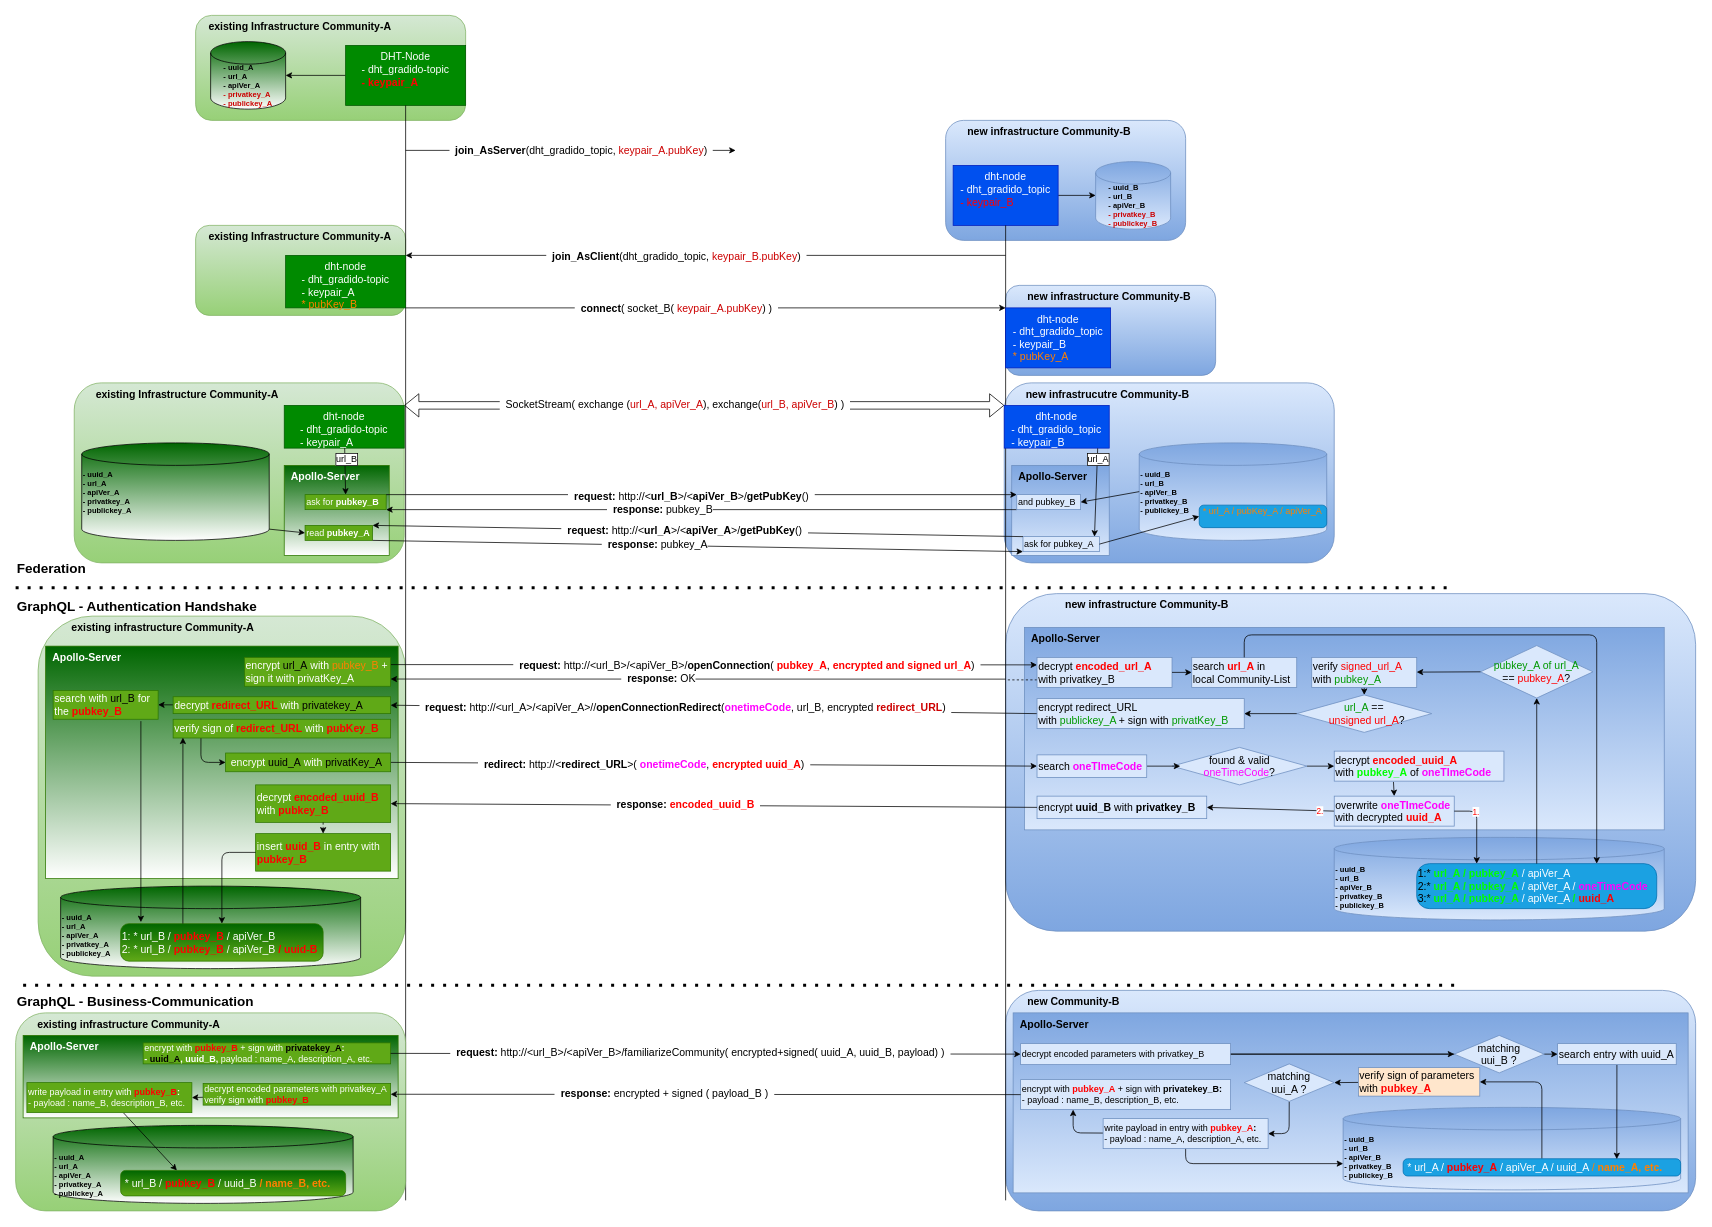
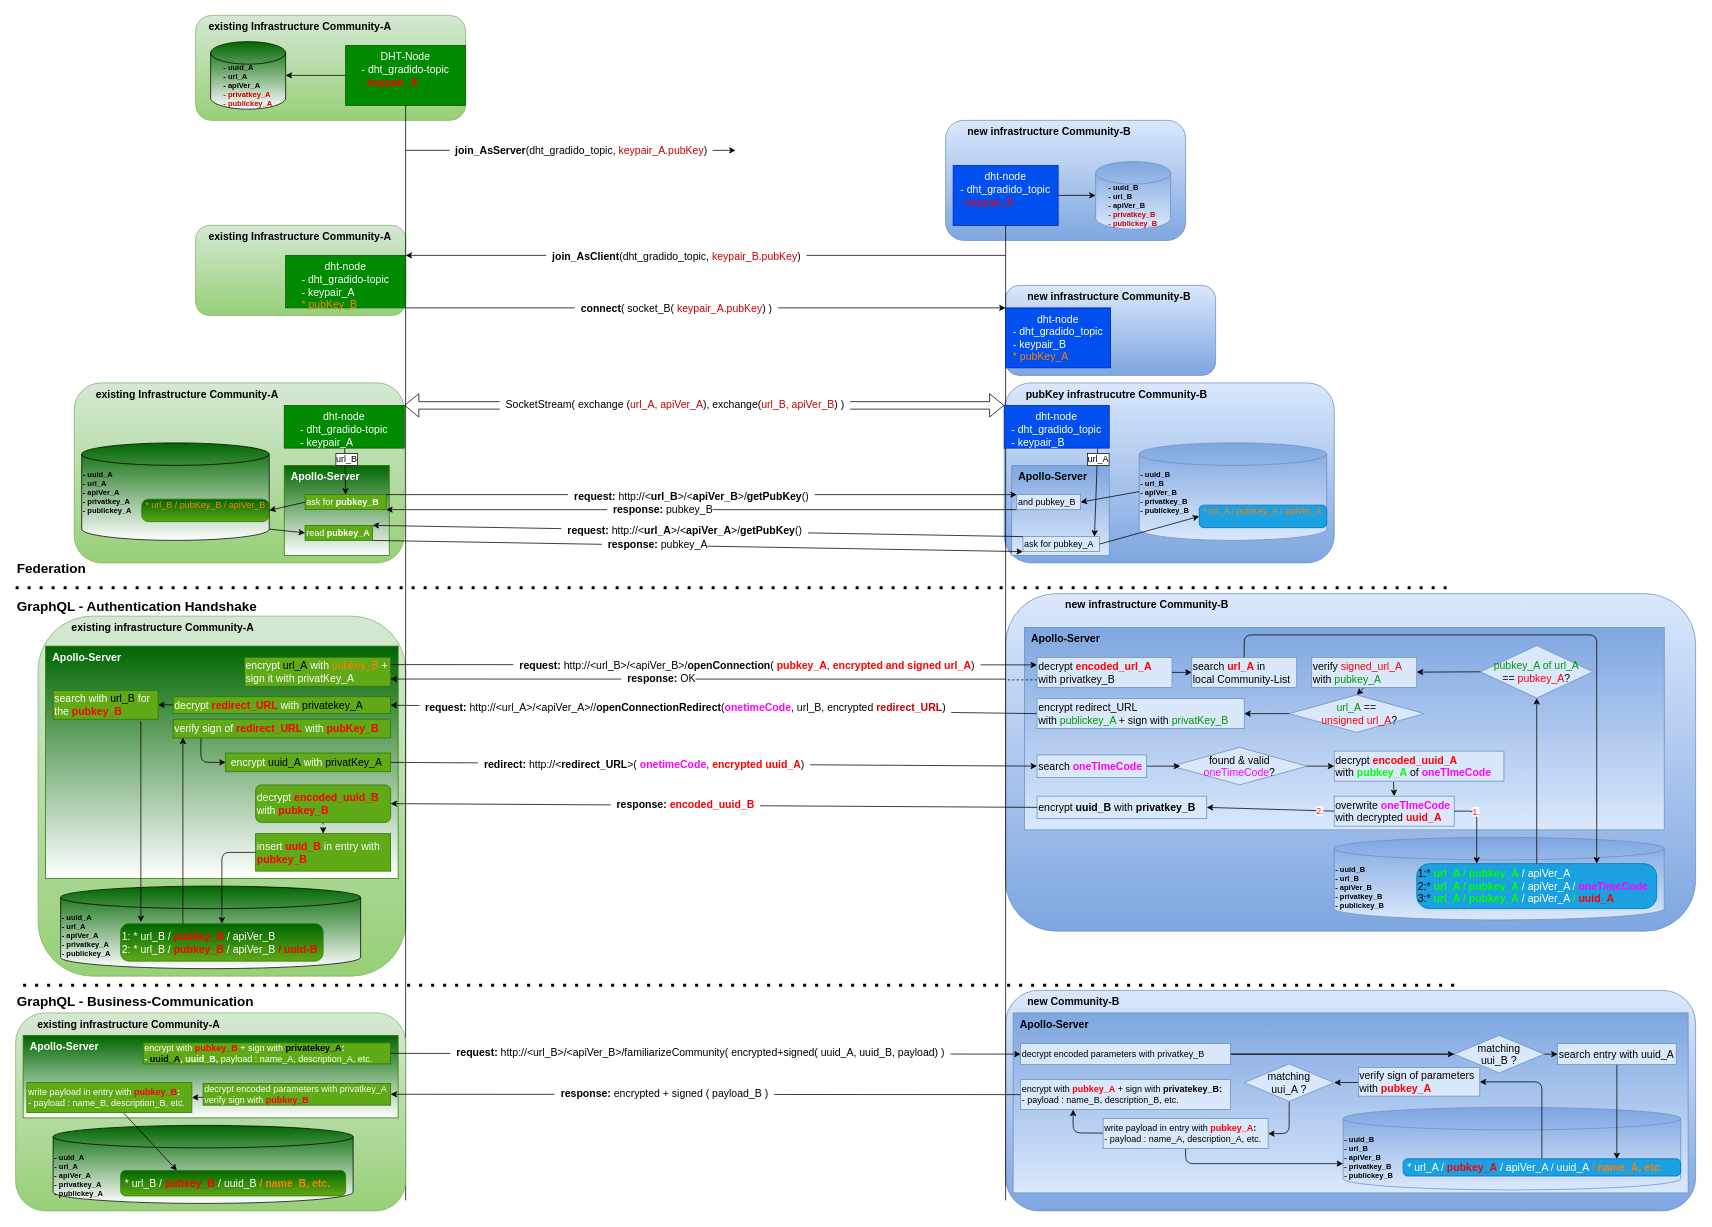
- <mxCell id="10" value="&lt;div&gt;&lt;span&gt;&amp;nbsp; &amp;nbsp; &amp;nbsp; &amp;nbsp;new infrastrucutre Community-B&lt;/span&gt;&lt;/div&gt;" style="rounded=1;whiteSpace=wrap;html=1;verticalAlign=top;fontStyle=1;fontSize=14;align=left;fillColor=#dae8fc;strokeColor=#6c8ebf;gradientColor=#7ea6e0;" parent="1" vertex="1"><mxGeometry x="1338.14" y="510" width="440" height="240" as="geometry" /></mxCell>
+ <mxCell id="10" value="&lt;div&gt;&lt;span&gt;&amp;nbsp; &amp;nbsp; &amp;nbsp; &amp;nbsp;pubKey infrastrucutre Community-B&lt;/span&gt;&lt;/div&gt;" style="rounded=1;whiteSpace=wrap;html=1;verticalAlign=top;fontStyle=1;fontSize=14;align=left;fillColor=#dae8fc;strokeColor=#6c8ebf;gradientColor=#7ea6e0;" parent="1" vertex="1"><mxGeometry x="1338.14" y="510" width="440" height="240" as="geometry" /></mxCell>
+ <mxCell id="147" value="" style="endArrow=classic;html=1;fontSize=14;exitX=0;exitY=0.5;exitDx=0;exitDy=0;startArrow=none;entryX=1;entryY=0.5;entryDx=0;entryDy=0;" parent="1" source="132" target="83" edge="1"><mxGeometry width="50" height="50" relative="1" as="geometry"><mxPoint x="598.14" y="673" as="sourcePoint" /><mxPoint x="218.14" y="632" as="targetPoint" /></mxGeometry></mxCell>
+ <mxCell id="83" value="&lt;font color=&quot;#ff8000&quot; style=&quot;font-size: 12px;&quot;&gt;&amp;nbsp;* url_B / pubKey_B / apiVer_B&lt;br style=&quot;font-size: 12px;&quot;&gt;&lt;br style=&quot;font-size: 12px;&quot;&gt;&lt;/font&gt;" style="rounded=1;whiteSpace=wrap;html=1;fontSize=12;fillColor=#60a917;fontColor=#ffffff;strokeColor=#2D7600;align=left;arcSize=30;gradientColor=#006600;gradientDirection=north;" parent="1" vertex="1"><mxGeometry x="188.14" y="665" width="170" height="30" as="geometry" /></mxCell>
- <mxCell id="48" value="&lt;font color=&quot;#009900&quot;&gt;url_A&lt;/font&gt;&lt;font color=&quot;#00ff00&quot;&gt;&amp;nbsp;&lt;/font&gt;==&lt;br&gt;&amp;nbsp;&amp;nbsp;&lt;font color=&quot;#ff0000&quot;&gt;unsigned url_A&lt;/font&gt;?" style="rhombus;whiteSpace=wrap;html=1;fontSize=14;fillColor=#dae8fc;strokeColor=#6c8ebf;" parent="1" vertex="1"><mxGeometry x="1728.14" y="926" width="180" height="50" as="geometry" /></mxCell>
+ <mxCell id="48" value="&lt;font color=&quot;#009900&quot;&gt;url_A&lt;/font&gt;&lt;font color=&quot;#00ff00&quot;&gt;&amp;nbsp;&lt;/font&gt;==&lt;br&gt;&amp;nbsp;&amp;nbsp;&lt;font color=&quot;#ff0000&quot;&gt;unsigned url_A&lt;/font&gt;?" style="rhombus;whiteSpace=wrap;html=1;fontSize=14;fillColor=#dae8fc;strokeColor=#6c8ebf;" parent="1" vertex="1"><mxGeometry x="1718.14" y="926" width="180" height="50" as="geometry" /></mxCell>
- <mxCell id="68" value="decrypt &lt;font color=&quot;#ff0000&quot;&gt;&lt;b&gt;encoded_uuid_B&lt;/b&gt;&lt;/font&gt;&amp;nbsp;&amp;nbsp;&lt;br&gt;with &lt;font color=&quot;#ff0000&quot;&gt;&lt;b&gt;pubkey_B&lt;/b&gt;&lt;/font&gt; &amp;nbsp;" style="rounded=0;whiteSpace=wrap;html=1;fontSize=14;fillColor=#60a917;fontColor=#ffffff;strokeColor=#2D7600;align=left;" parent="1" vertex="1"><mxGeometry x="340" y="1046" width="180" height="50" as="geometry" /></mxCell>
+ <mxCell id="68" value="decrypt &lt;font color=&quot;#ff0000&quot;&gt;&lt;b&gt;encoded_uuid_B&lt;/b&gt;&lt;/font&gt;&amp;nbsp;&amp;nbsp;&lt;br&gt;with &lt;font color=&quot;#ff0000&quot;&gt;&lt;b&gt;pubkey_B&lt;/b&gt;&lt;/font&gt; &amp;nbsp;" style="whiteSpace=wrap;html=1;fontSize=14;fillColor=#60a917;fontColor=#ffffff;strokeColor=#2D7600;align=left;rounded=1;" parent="1" vertex="1"><mxGeometry x="340" y="1046" width="180" height="50" as="geometry" /></mxCell>
- <mxCell id="112" value="verify sign of parameters&lt;br&gt;with &lt;font color=&quot;#ff0000&quot;&gt;&lt;b&gt;pubkey_A&lt;/b&gt;&lt;/font&gt;" style="rounded=0;whiteSpace=wrap;html=1;fontSize=14;fillColor=#ffe6cc;strokeColor=#6c8ebf;align=left;" vertex="1" parent="1"><mxGeometry x="1810.35" y="1423" width="161.86" height="38" as="geometry" /></mxCell>
+ <mxCell id="112" value="verify sign of parameters&lt;br&gt;with &lt;font color=&quot;#ff0000&quot;&gt;&lt;b&gt;pubkey_A&lt;/b&gt;&lt;/font&gt;" style="rounded=0;whiteSpace=wrap;html=1;fontSize=14;fillColor=#dae8fc;strokeColor=#6c8ebf;align=left;" vertex="1" parent="1"><mxGeometry x="1810.35" y="1423" width="161.86" height="38" as="geometry" /></mxCell>
